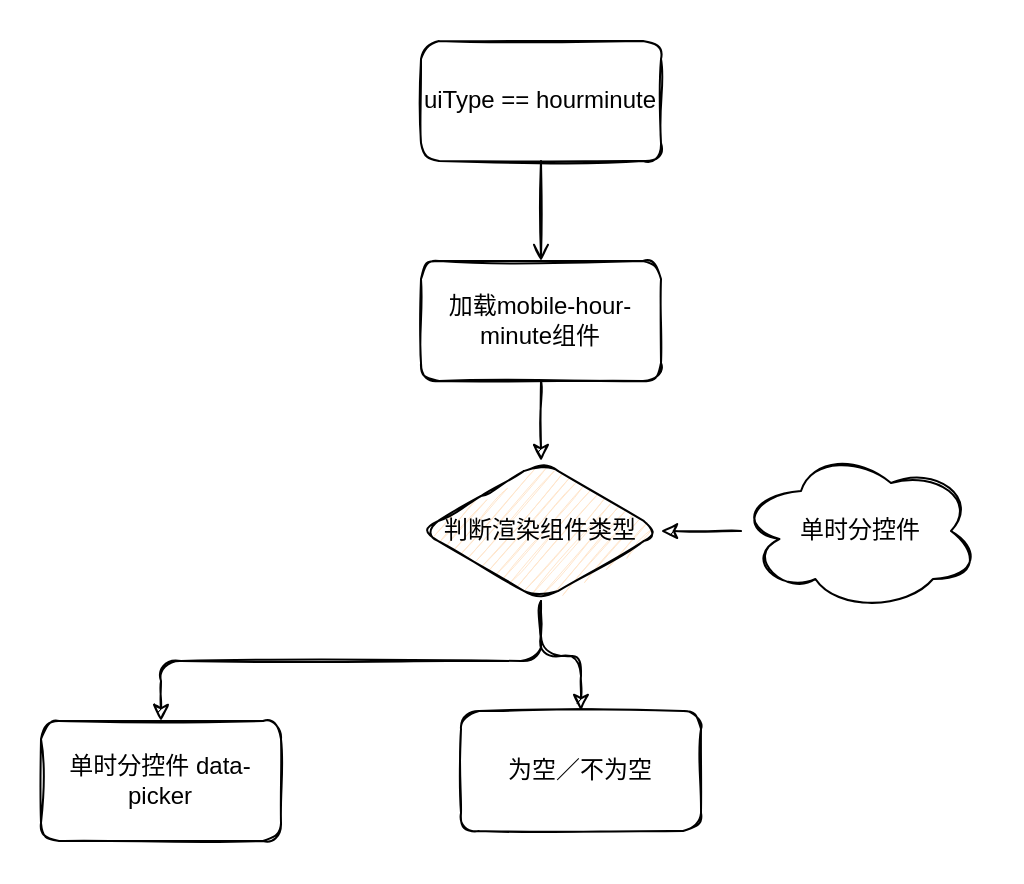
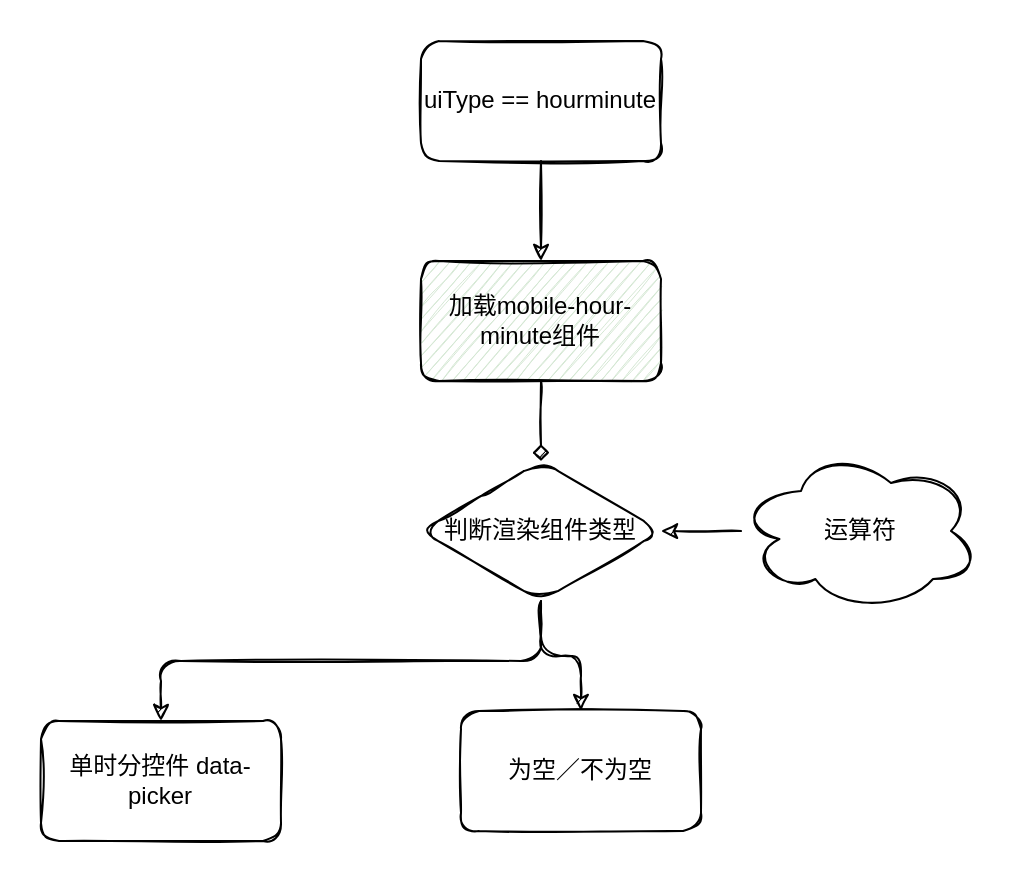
- <mxCell id="11" value="" style="edgeStyle=orthogonalEdgeStyle;rounded=1;sketch=1;orthogonalLoop=1;jettySize=auto;html=1;endArrow=open;" edge="1" parent="1" source="12" target="3"><mxGeometry relative="1" as="geometry" /></mxCell>
+ <mxCell id="11" value="" style="edgeStyle=orthogonalEdgeStyle;rounded=1;sketch=1;orthogonalLoop=1;jettySize=auto;html=1;" edge="1" parent="1" source="12" target="3"><mxGeometry relative="1" as="geometry" /></mxCell>
- <mxCell id="3" value="加载mobile-hour-minute组件" style="rounded=1;whiteSpace=wrap;html=1;sketch=1;" vertex="1" parent="1"><mxGeometry x="210" y="130" width="120" height="60" as="geometry" /></mxCell>
+ <mxCell id="3" value="加载mobile-hour-minute组件" style="rounded=1;whiteSpace=wrap;html=1;sketch=1;fillColor=#d5e8d4;" vertex="1" parent="1"><mxGeometry x="210" y="130" width="120" height="60" as="geometry" /></mxCell>
- <mxCell id="2" value="" style="edgeStyle=orthogonalEdgeStyle;rounded=1;orthogonalLoop=1;jettySize=auto;html=1;sketch=1;" edge="1" parent="1" source="3" target="6"><mxGeometry relative="1" as="geometry" /></mxCell>
+ <mxCell id="2" value="" style="edgeStyle=orthogonalEdgeStyle;rounded=1;orthogonalLoop=1;jettySize=auto;html=1;sketch=1;endArrow=diamond;" edge="1" parent="1" source="3" target="6"><mxGeometry relative="1" as="geometry" /></mxCell>
- <mxCell id="6" value="判断渲染组件类型" style="rhombus;whiteSpace=wrap;html=1;rounded=1;sketch=1;fillColor=#ffe6cc;" vertex="1" parent="1"><mxGeometry x="210" y="230" width="120" height="70" as="geometry" /></mxCell>
+ <mxCell id="6" value="判断渲染组件类型" style="rhombus;whiteSpace=wrap;html=1;rounded=1;sketch=1;" vertex="1" parent="1"><mxGeometry x="210" y="230" width="120" height="70" as="geometry" /></mxCell>
- <mxCell id="10" value="单时分控件" style="ellipse;shape=cloud;whiteSpace=wrap;html=1;rounded=0;sketch=1;" vertex="1" parent="1"><mxGeometry x="370" y="225" width="120" height="80" as="geometry" /></mxCell>
+ <mxCell id="10" value="运算符" style="ellipse;shape=cloud;whiteSpace=wrap;html=1;rounded=0;sketch=1;" vertex="1" parent="1"><mxGeometry x="370" y="225" width="120" height="80" as="geometry" /></mxCell>
